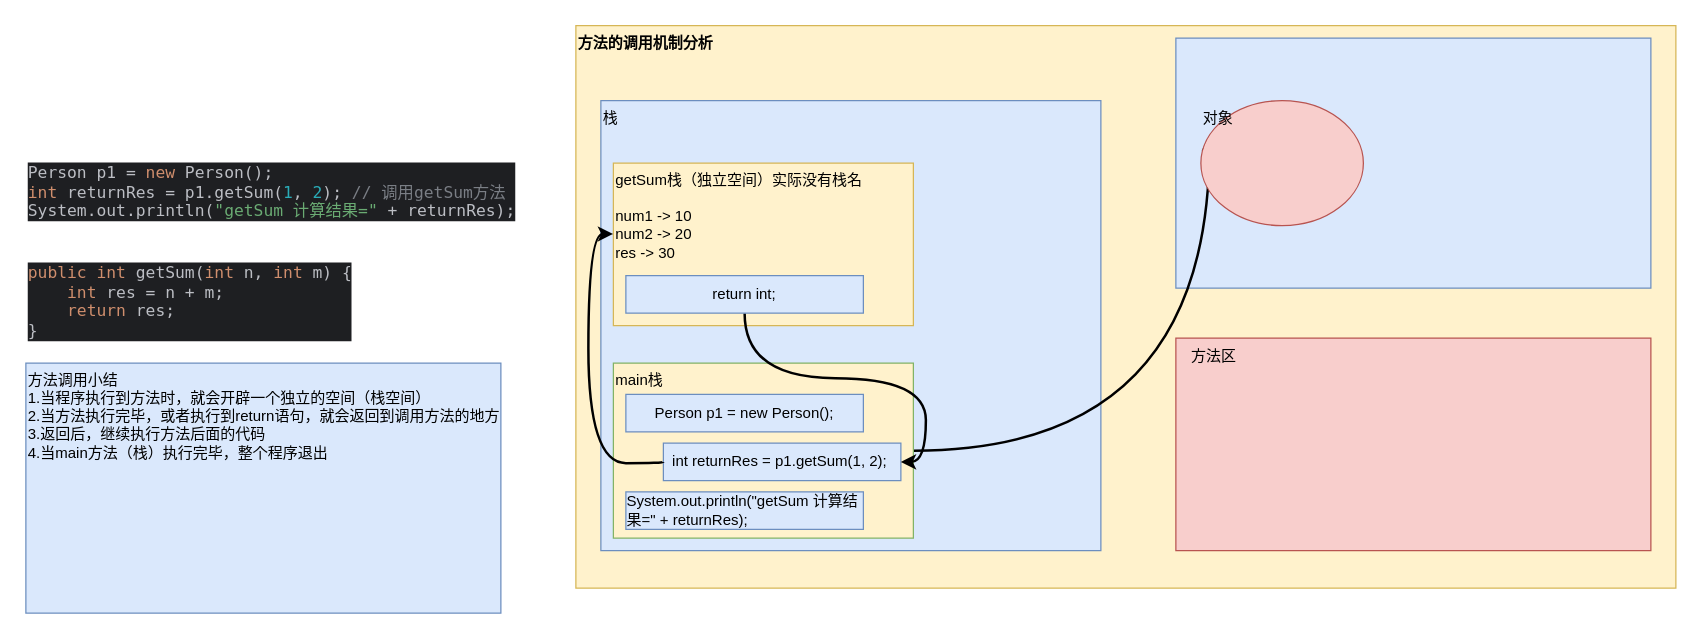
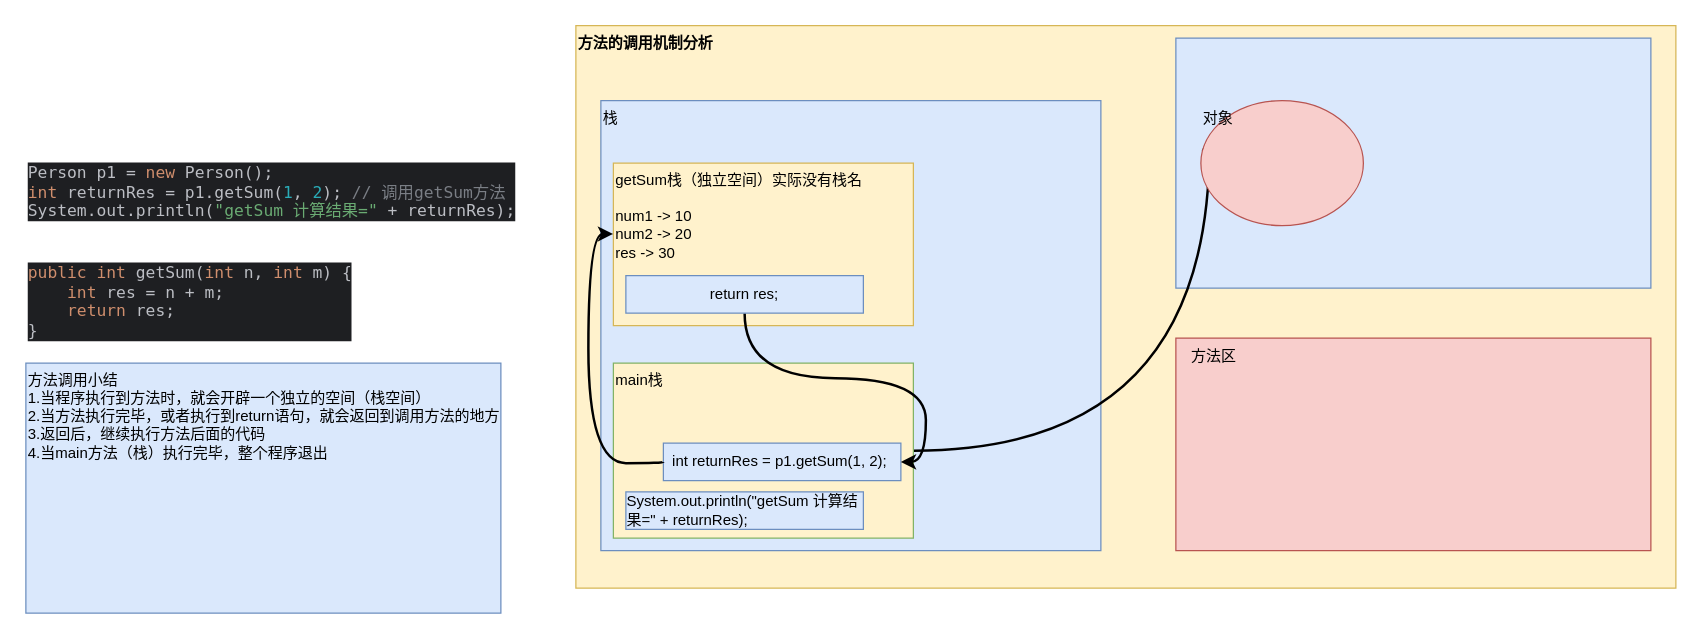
- <mxCell id="17" value="&lt;span style=&quot;text-align: left;&quot;&gt;return int;&lt;/span&gt;" style="rounded=0;whiteSpace=wrap;html=1;fillColor=#dae8fc;strokeColor=#6c8ebf;" vertex="1" parent="1"><mxGeometry x="500" y="220" width="190" height="30" as="geometry" /></mxCell>
+ <mxCell id="17" value="&lt;span style=&quot;text-align: left;&quot;&gt;return res;&lt;/span&gt;" style="rounded=0;whiteSpace=wrap;html=1;fillColor=#dae8fc;strokeColor=#6c8ebf;" vertex="1" parent="1"><mxGeometry x="500" y="220" width="190" height="30" as="geometry" /></mxCell>
- <mxCell id="12" value="&lt;div style=&quot;text-align: left;&quot;&gt;&lt;span style=&quot;text-wrap: nowrap;&quot;&gt;Person p1 = new Person();&lt;/span&gt;&lt;/div&gt;" style="rounded=0;whiteSpace=wrap;html=1;fillColor=#dae8fc;strokeColor=#6c8ebf;" vertex="1" parent="1"><mxGeometry x="500" y="315" width="190" height="30" as="geometry" /></mxCell>
